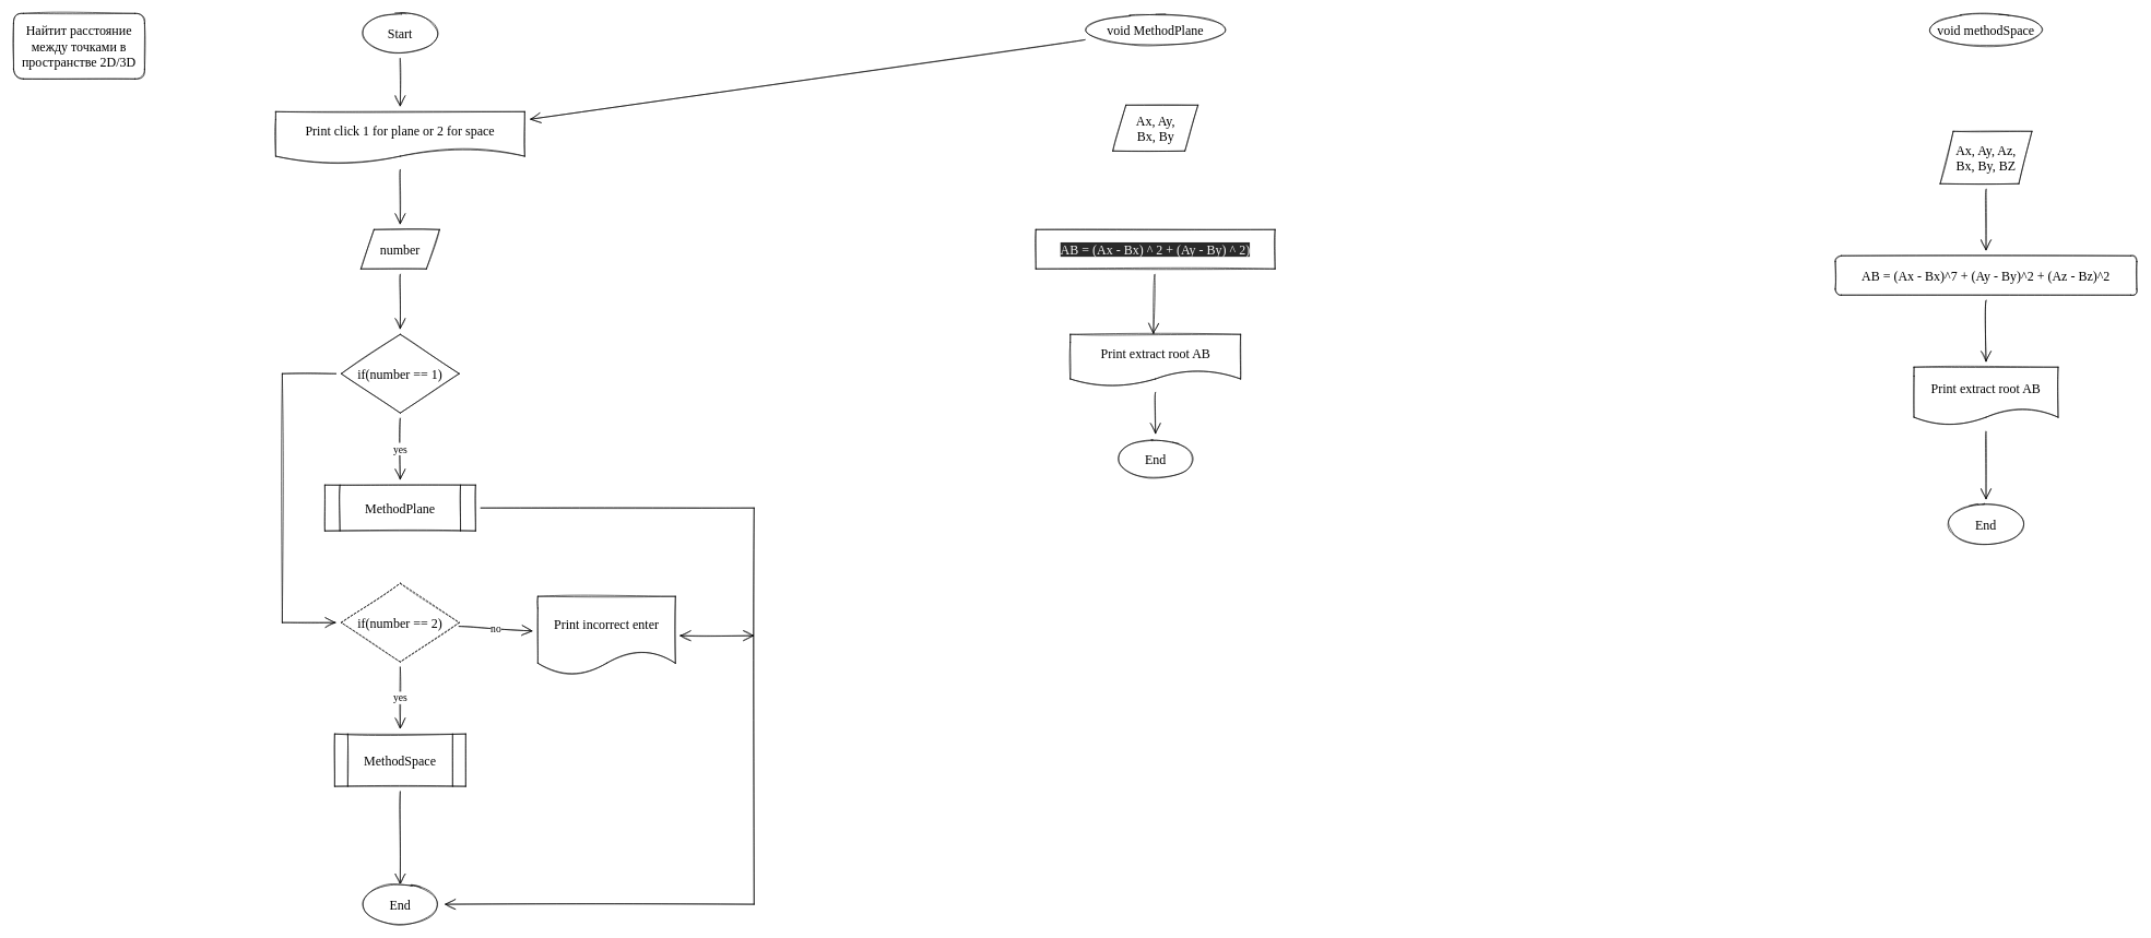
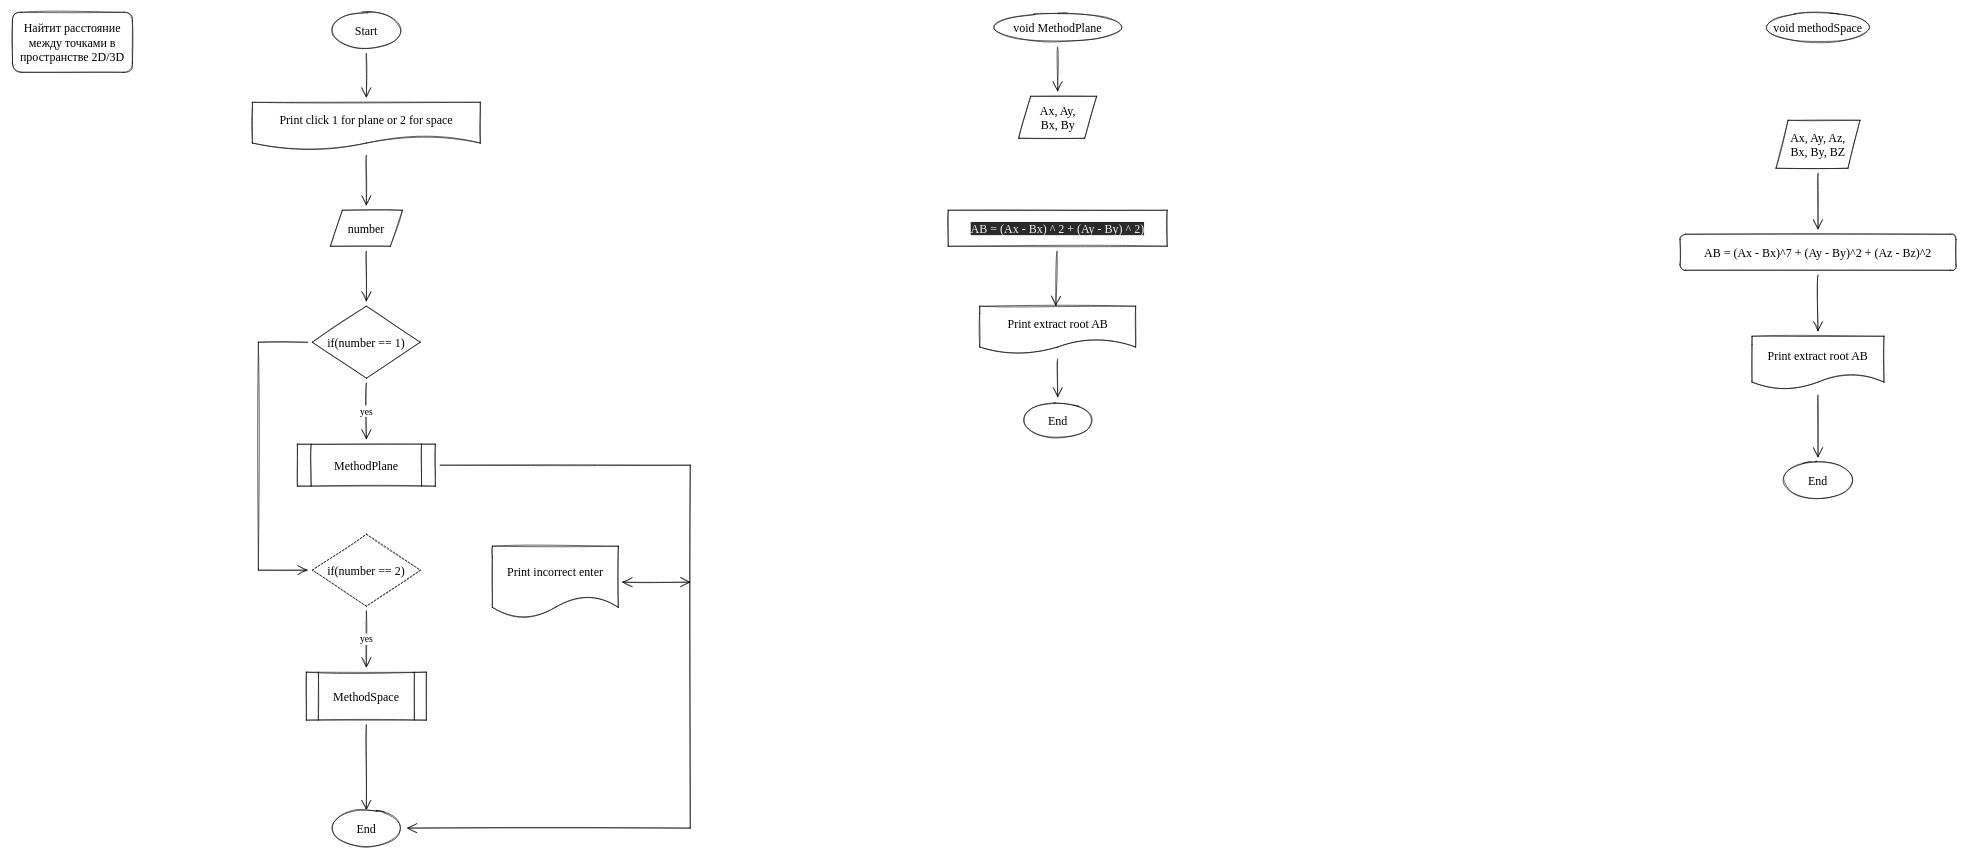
- <mxCell id="3" value="" style="edgeStyle=none;curved=1;rounded=0;sketch=1;hachureGap=4;orthogonalLoop=1;jettySize=auto;html=1;fontFamily=Architects Daughter;fontSource=https%3A%2F%2Ffonts.googleapis.com%2Fcss%3Ffamily%3DArchitects%2BDaughter;fontSize=16;endArrow=open;startSize=14;endSize=14;sourcePerimeterSpacing=8;targetPerimeterSpacing=8;" parent="1" source="4" target="19" edge="1"><mxGeometry relative="1" as="geometry" /></mxCell>
+ <mxCell id="3" value="" style="edgeStyle=none;curved=1;rounded=0;sketch=1;hachureGap=4;orthogonalLoop=1;jettySize=auto;html=1;fontFamily=Architects Daughter;fontSource=https%3A%2F%2Ffonts.googleapis.com%2Fcss%3Ffamily%3DArchitects%2BDaughter;fontSize=16;endArrow=open;startSize=14;endSize=14;sourcePerimeterSpacing=8;targetPerimeterSpacing=8;" parent="1" source="4" target="5" edge="1"><mxGeometry relative="1" as="geometry" /></mxCell>
- <mxCell id="28" value="no" style="edgeStyle=none;rounded=0;sketch=1;hachureGap=4;orthogonalLoop=1;jettySize=auto;html=1;fontFamily=Architects Daughter;fontSource=https%3A%2F%2Ffonts.googleapis.com%2Fcss%3Ffamily%3DArchitects%2BDaughter;fontSize=16;endArrow=open;startSize=14;endSize=14;sourcePerimeterSpacing=8;targetPerimeterSpacing=8;" parent="1" source="29" target="34" edge="1"><mxGeometry relative="1" as="geometry" /></mxCell>
